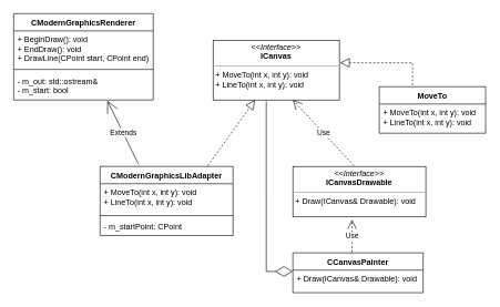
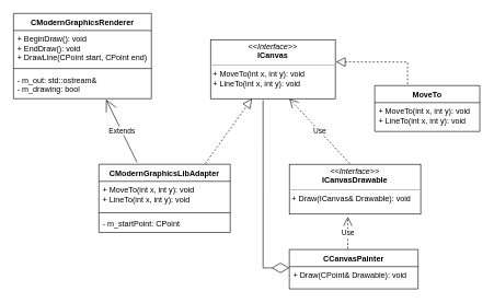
- <mxCell id="11" value="- m_out: std::ostream&amp;&#10;- m_start: bool" style="text;strokeColor=none;fillColor=none;align=left;verticalAlign=top;spacingLeft=4;spacingRight=4;overflow=hidden;rotatable=0;points=[[0,0.5],[1,0.5]];portConstraint=eastwest;" vertex="1" parent="8"><mxGeometry y="88" width="210" height="42" as="geometry" /></mxCell>
+ <mxCell id="11" value="- m_out: std::ostream&amp;&#10;- m_drawing: bool" style="text;strokeColor=none;fillColor=none;align=left;verticalAlign=top;spacingLeft=4;spacingRight=4;overflow=hidden;rotatable=0;points=[[0,0.5],[1,0.5]];portConstraint=eastwest;" vertex="1" parent="8"><mxGeometry y="88" width="210" height="42" as="geometry" /></mxCell>
- <mxCell id="19" value="+ Draw(ICanvas&amp; Drawable): void" style="text;strokeColor=none;fillColor=none;align=left;verticalAlign=top;spacingLeft=4;spacingRight=4;overflow=hidden;rotatable=0;points=[[0,0.5],[1,0.5]];portConstraint=eastwest;" vertex="1" parent="18"><mxGeometry y="26" width="196" height="34" as="geometry" /></mxCell>
+ <mxCell id="19" value="+ Draw(CPoint&amp; Drawable): void" style="text;strokeColor=none;fillColor=none;align=left;verticalAlign=top;spacingLeft=4;spacingRight=4;overflow=hidden;rotatable=0;points=[[0,0.5],[1,0.5]];portConstraint=eastwest;" vertex="1" parent="18"><mxGeometry y="26" width="196" height="34" as="geometry" /></mxCell>
